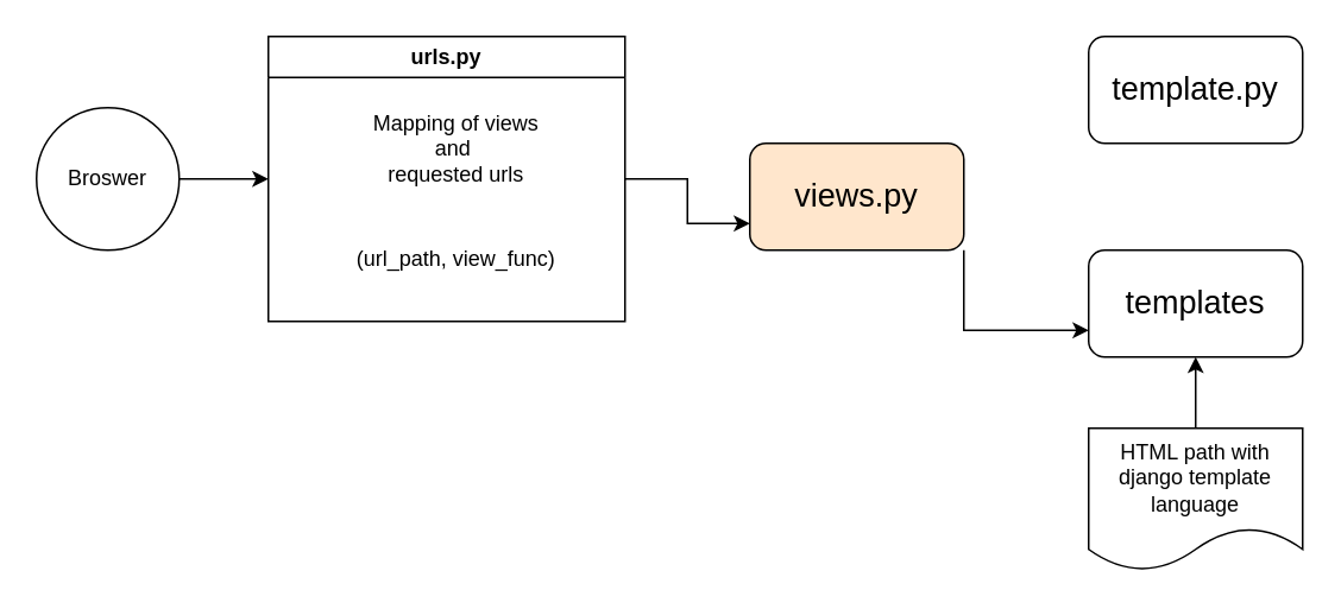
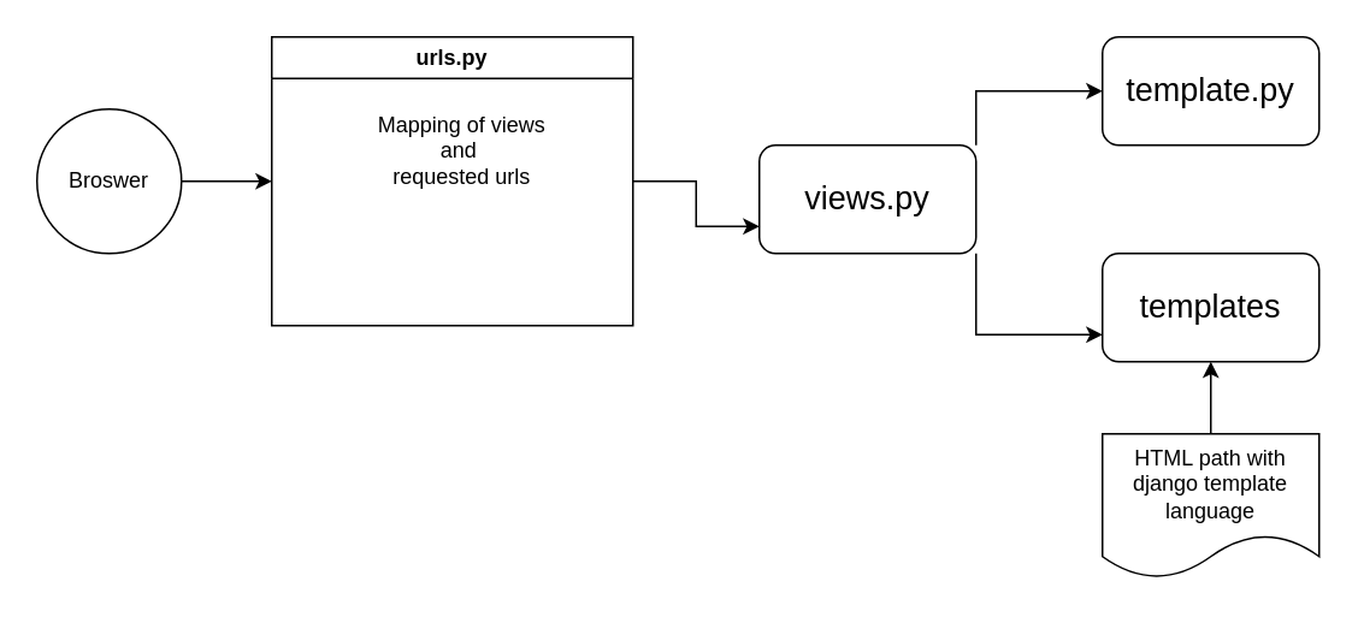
+ <mxCell id="2" style="edgeStyle=orthogonalEdgeStyle;rounded=0;orthogonalLoop=1;jettySize=auto;html=1;exitX=1;exitY=0;exitDx=0;exitDy=0;entryX=0;entryY=0.5;entryDx=0;entryDy=0;" edge="1" parent="1" source="4" target="5"><mxGeometry relative="1" as="geometry" /></mxCell>
- <mxCell id="4" value="&lt;font style=&quot;font-size: 18px;&quot;&gt;views.py&lt;/font&gt;" style="rounded=1;whiteSpace=wrap;html=1;fillColor=#ffe6cc;" vertex="1" parent="1"><mxGeometry x="420" y="80" width="120" height="60" as="geometry" /></mxCell>
+ <mxCell id="4" value="&lt;font style=&quot;font-size: 18px;&quot;&gt;views.py&lt;/font&gt;" style="rounded=1;whiteSpace=wrap;html=1;" vertex="1" parent="1"><mxGeometry x="420" y="80" width="120" height="60" as="geometry" /></mxCell>
- <mxCell id="10" value="(url_path, view_func)" style="text;html=1;align=center;verticalAlign=middle;resizable=0;points=[];autosize=1;strokeColor=none;fillColor=none;" vertex="1" parent="8"><mxGeometry x="40" y="110" width="130" height="30" as="geometry" /></mxCell>
